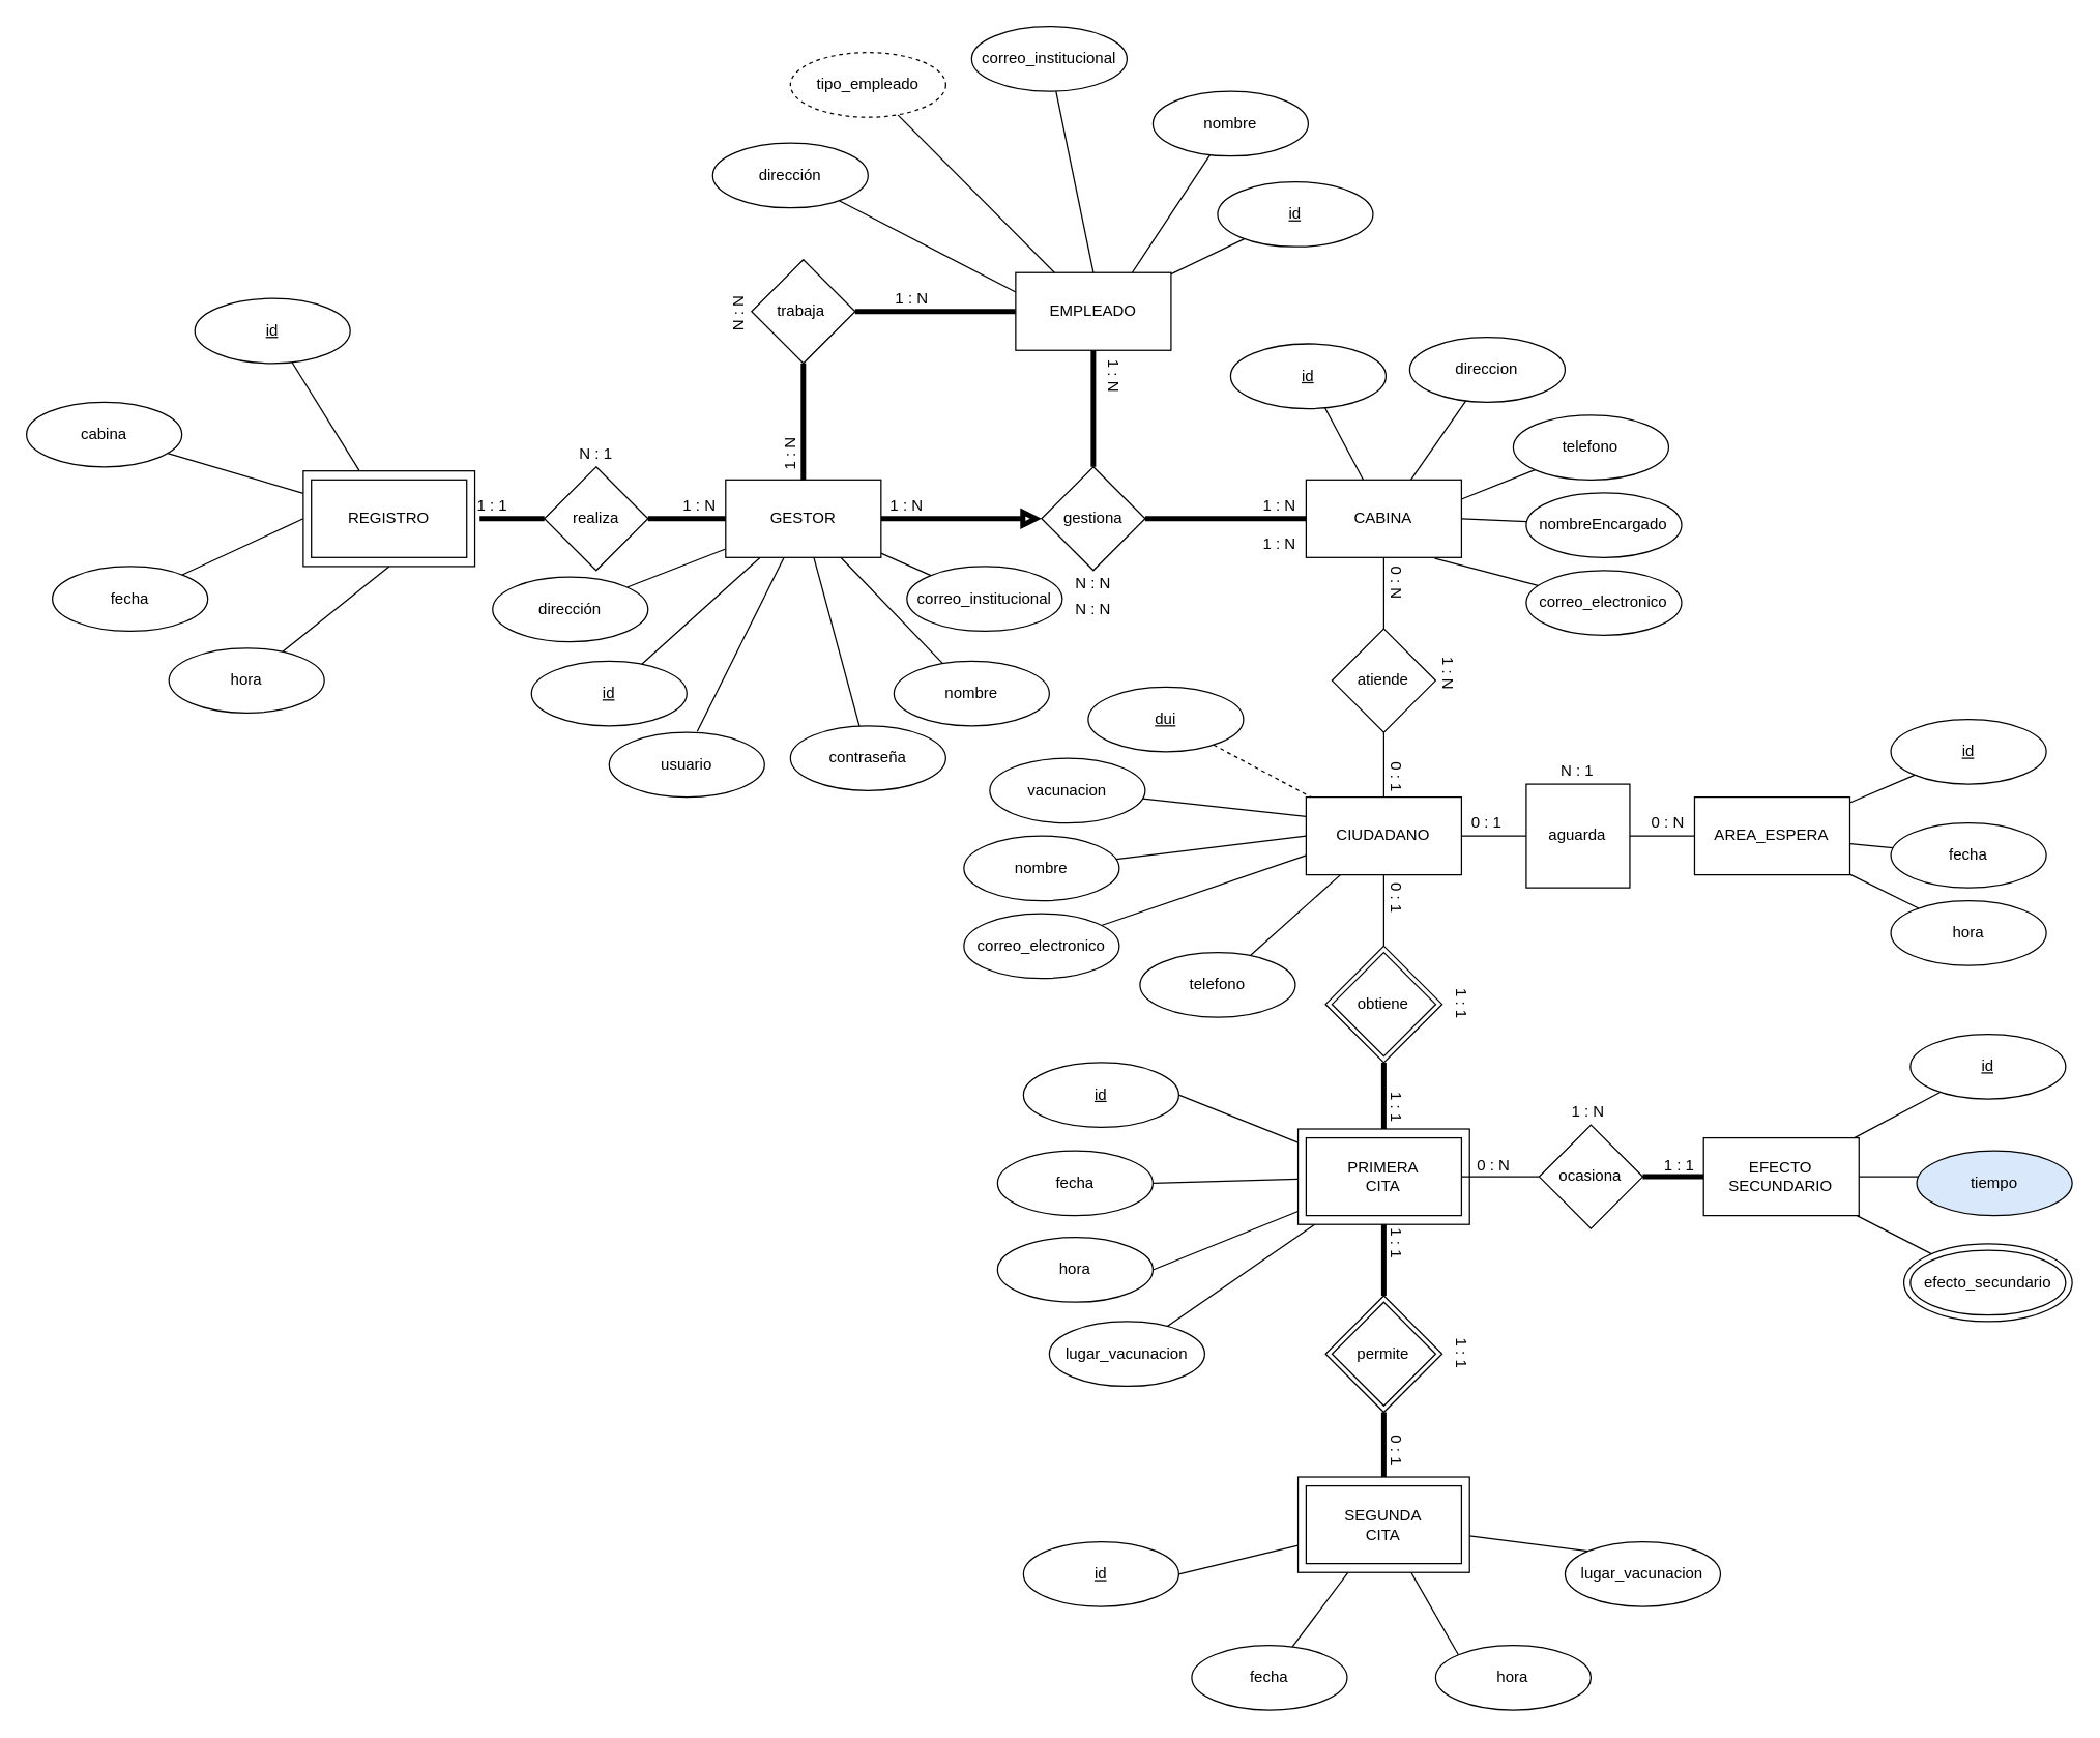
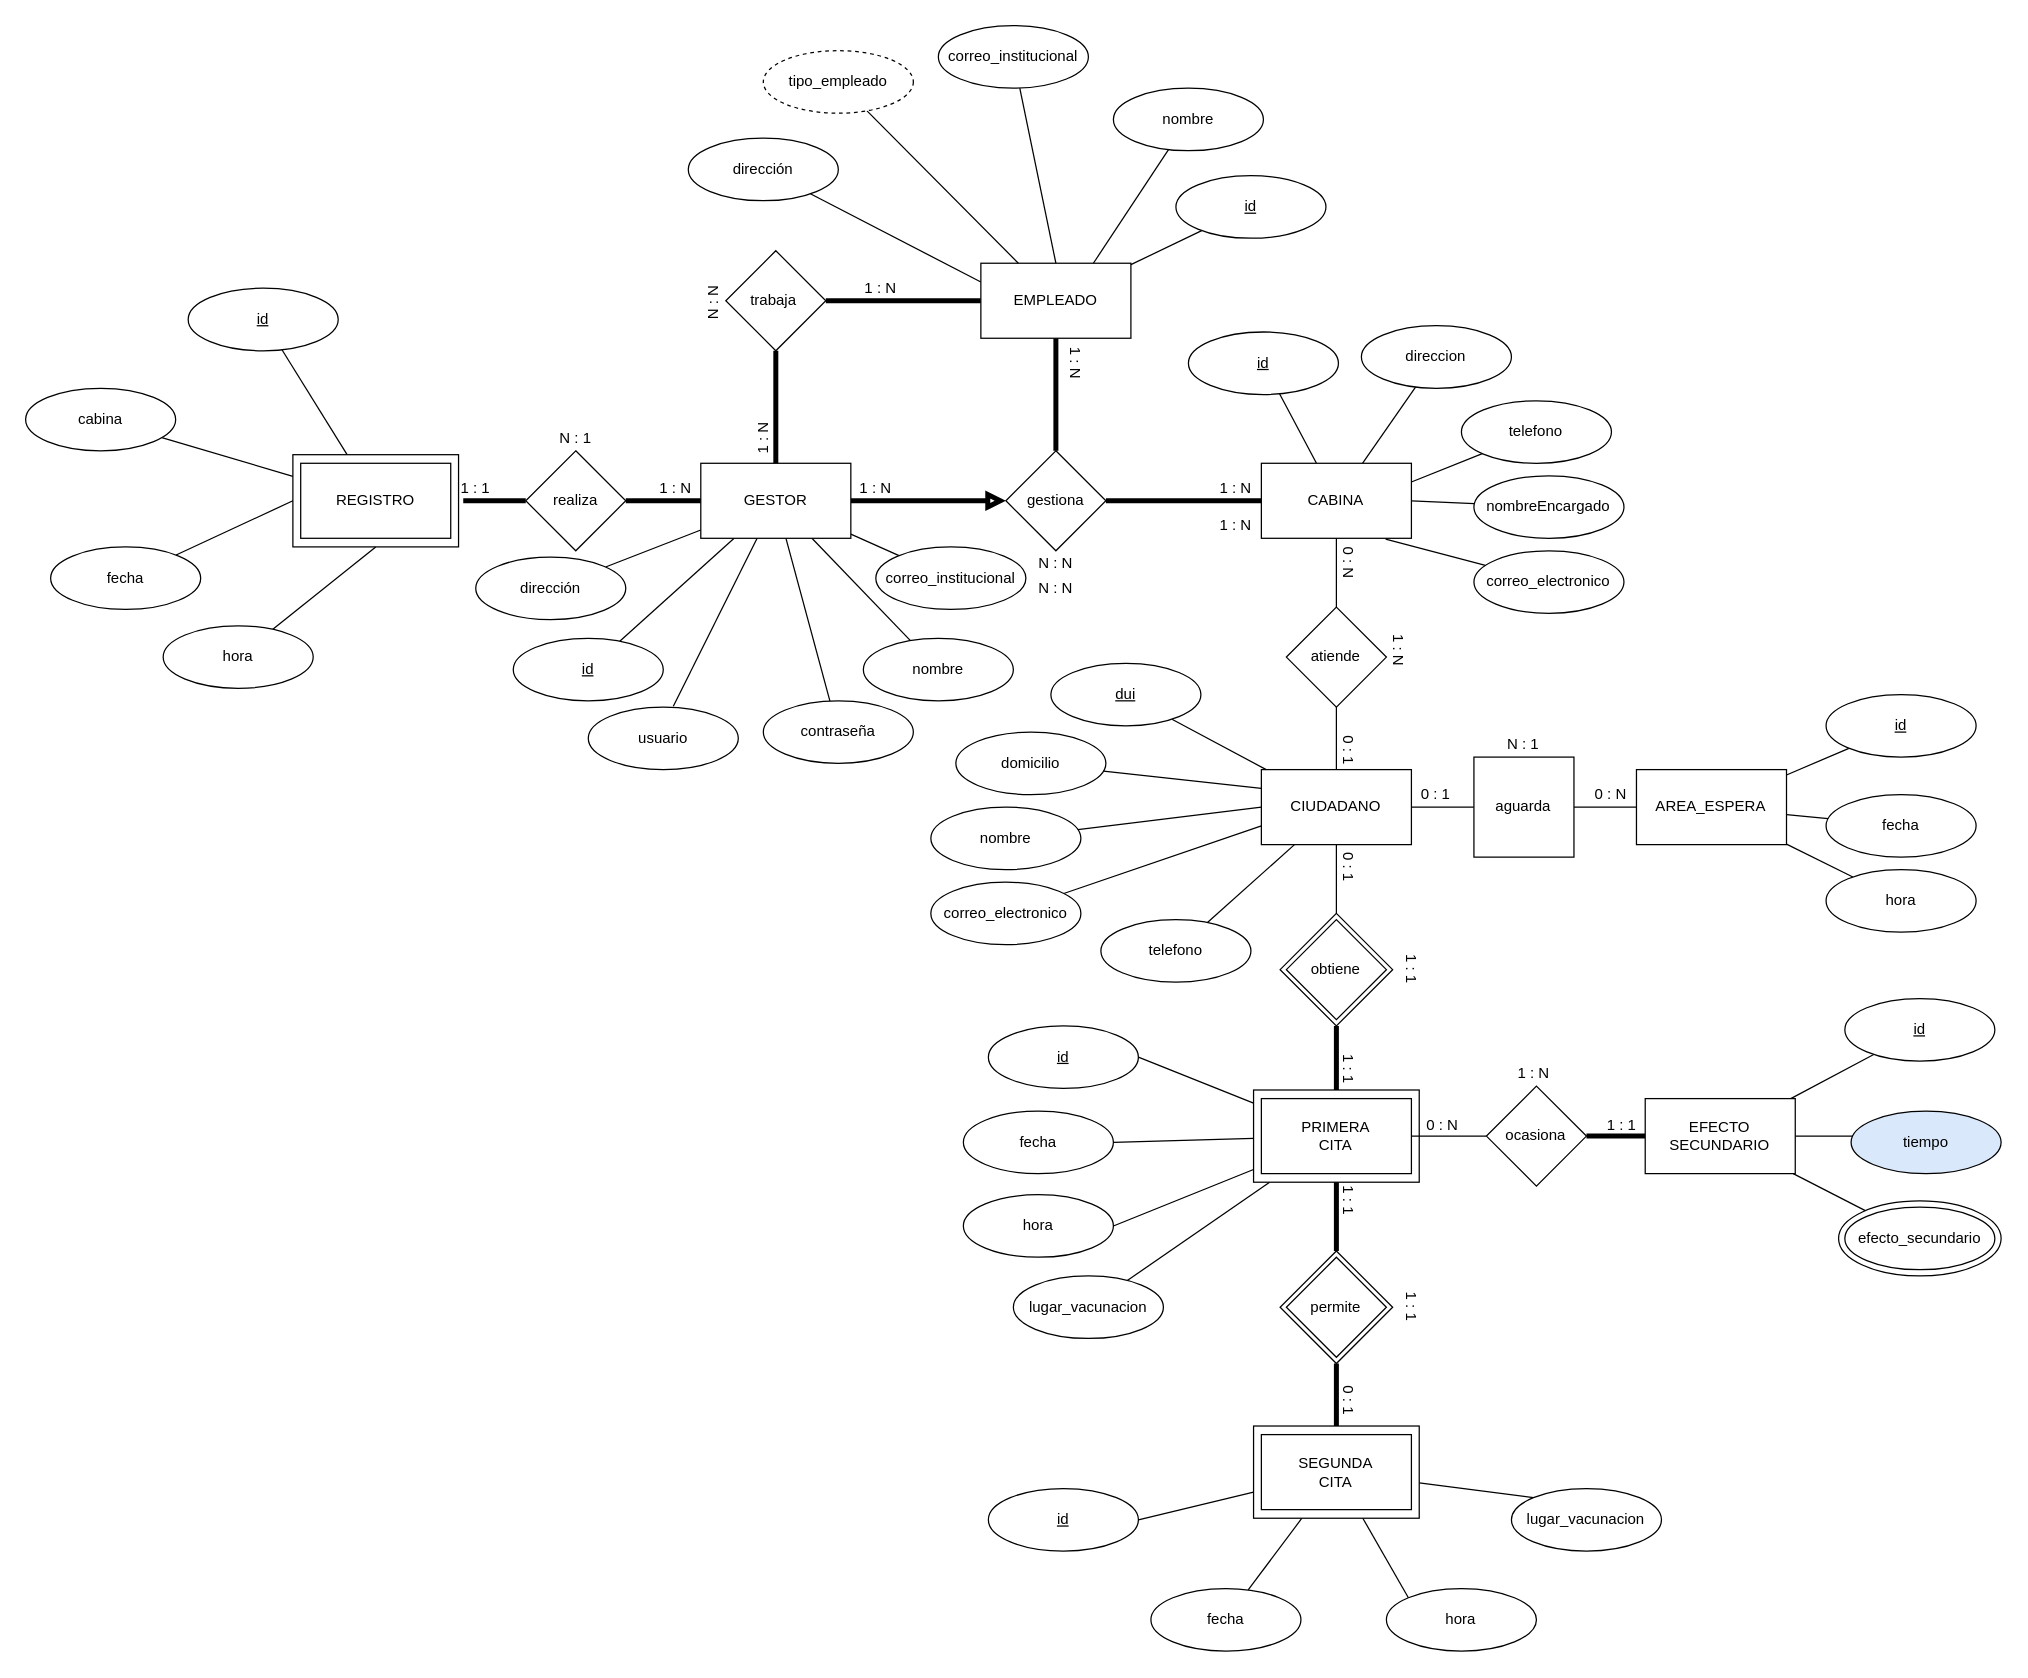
- <mxCell id="85" style="edgeStyle=none;rounded=0;orthogonalLoop=1;jettySize=auto;html=1;endArrow=none;endFill=0;dashed=1;" parent="1" source="86" target="38" edge="1"><mxGeometry relative="1" as="geometry" /></mxCell>
+ <mxCell id="85" style="edgeStyle=none;rounded=0;orthogonalLoop=1;jettySize=auto;html=1;endArrow=none;endFill=0;" parent="1" source="86" target="38" edge="1"><mxGeometry relative="1" as="geometry" /></mxCell>
- <mxCell id="79" value="vacunacion" style="ellipse;whiteSpace=wrap;html=1;" parent="1" vertex="1"><mxGeometry x="764" y="585" width="120" height="50" as="geometry" /></mxCell>
+ <mxCell id="79" value="domicilio" style="ellipse;whiteSpace=wrap;html=1;" parent="1" vertex="1"><mxGeometry x="764" y="585" width="120" height="50" as="geometry" /></mxCell>
